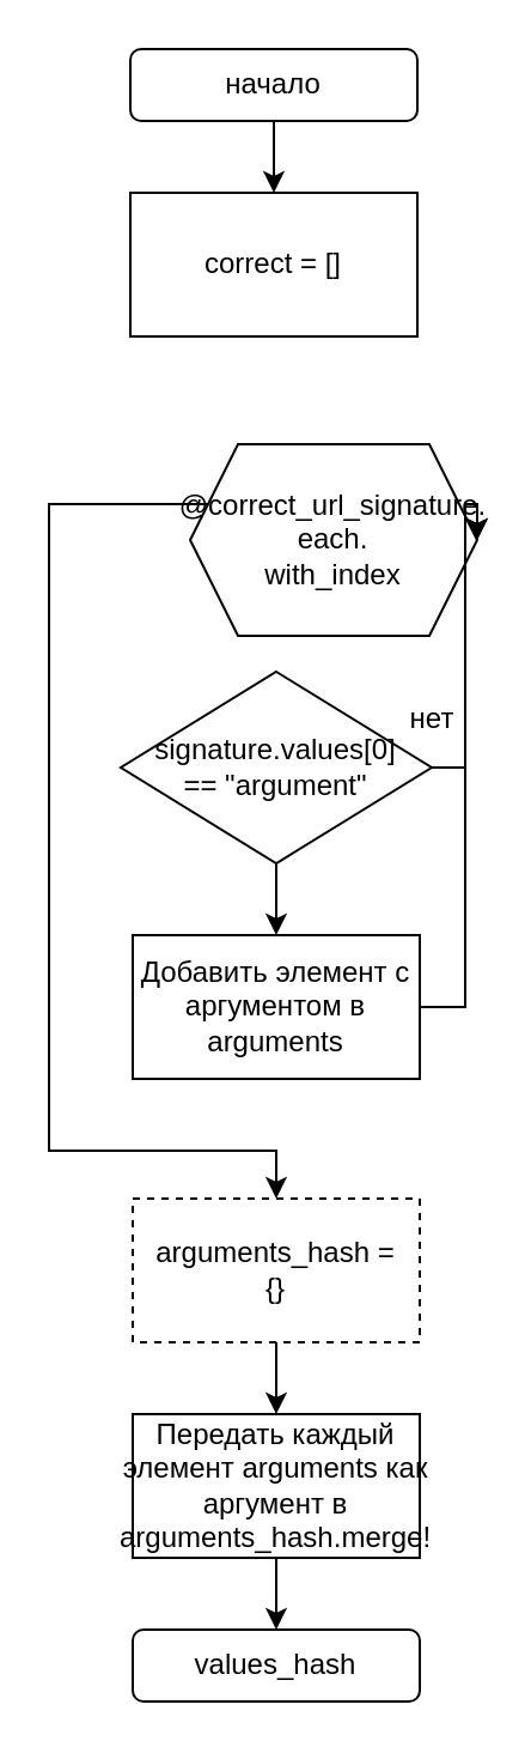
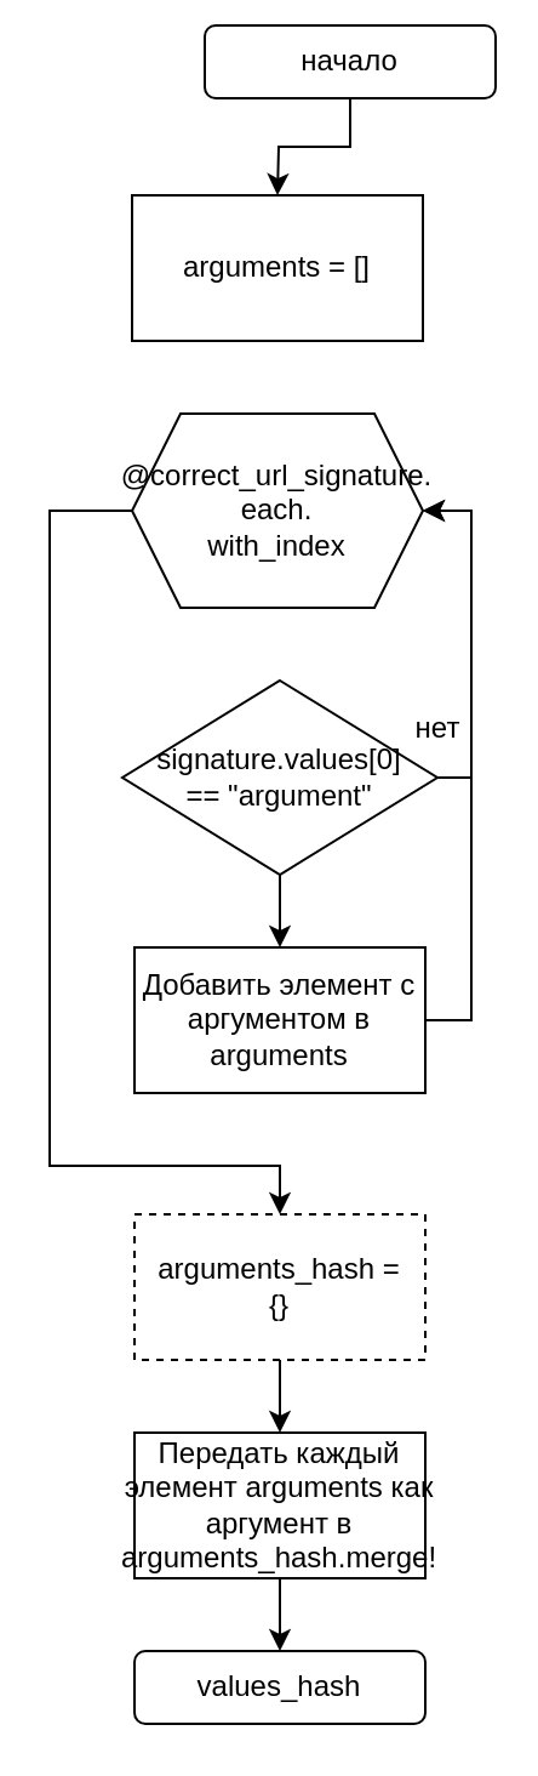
- <mxCell id="3" value="начало" style="rounded=1;whiteSpace=wrap;html=1;" vertex="1" parent="1"><mxGeometry x="54" y="20" width="120" height="30" as="geometry" /></mxCell>
+ <mxCell id="3" value="начало" style="rounded=1;whiteSpace=wrap;html=1;" vertex="1" parent="1"><mxGeometry x="84" y="10" width="120" height="30" as="geometry" /></mxCell>
- <mxCell id="4" value="correct = []" style="rounded=0;whiteSpace=wrap;html=1;" vertex="1" parent="1"><mxGeometry x="54" y="80" width="120" height="60" as="geometry" /></mxCell>
+ <mxCell id="4" value="arguments = []" style="rounded=0;whiteSpace=wrap;html=1;" vertex="1" parent="1"><mxGeometry x="54" y="80" width="120" height="60" as="geometry" /></mxCell>
- <mxCell id="7" value="&lt;div&gt;@correct_url_signature.&lt;/div&gt;&lt;div&gt;each.&lt;/div&gt;&lt;div&gt;with_index&lt;br&gt;&lt;/div&gt;" style="shape=hexagon;perimeter=hexagonPerimeter2;whiteSpace=wrap;html=1;fixedSize=1;" vertex="1" parent="1"><mxGeometry x="79" y="185" width="120" height="80" as="geometry" /></mxCell>
+ <mxCell id="7" value="&lt;div&gt;@correct_url_signature.&lt;/div&gt;&lt;div&gt;each.&lt;/div&gt;&lt;div&gt;with_index&lt;br&gt;&lt;/div&gt;" style="shape=hexagon;perimeter=hexagonPerimeter2;whiteSpace=wrap;html=1;fixedSize=1;" vertex="1" parent="1"><mxGeometry x="54" y="170" width="120" height="80" as="geometry" /></mxCell>
